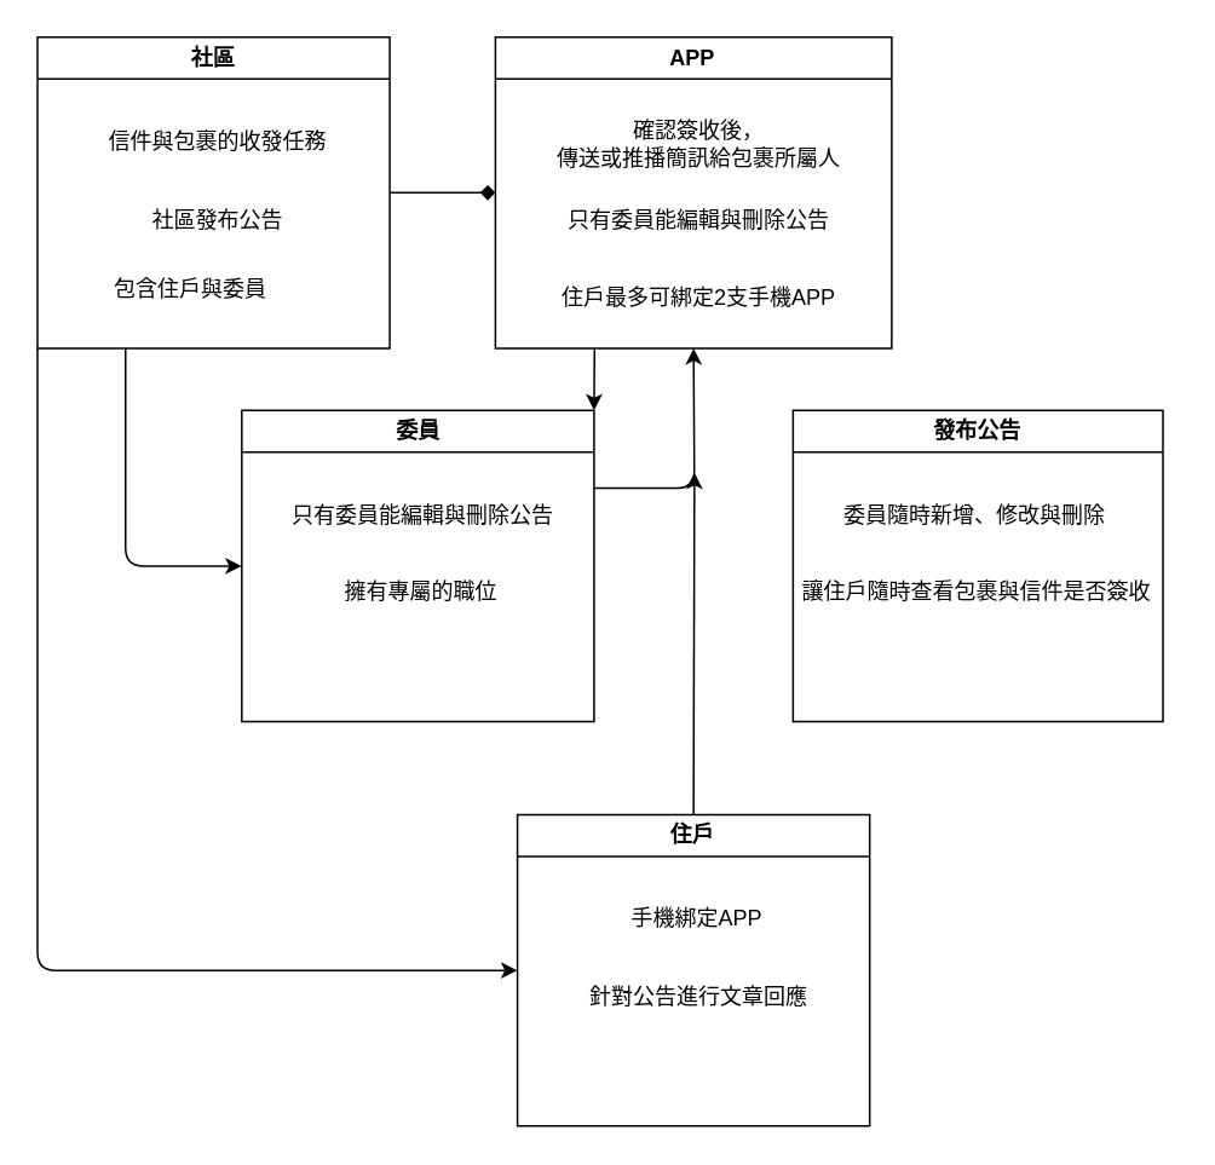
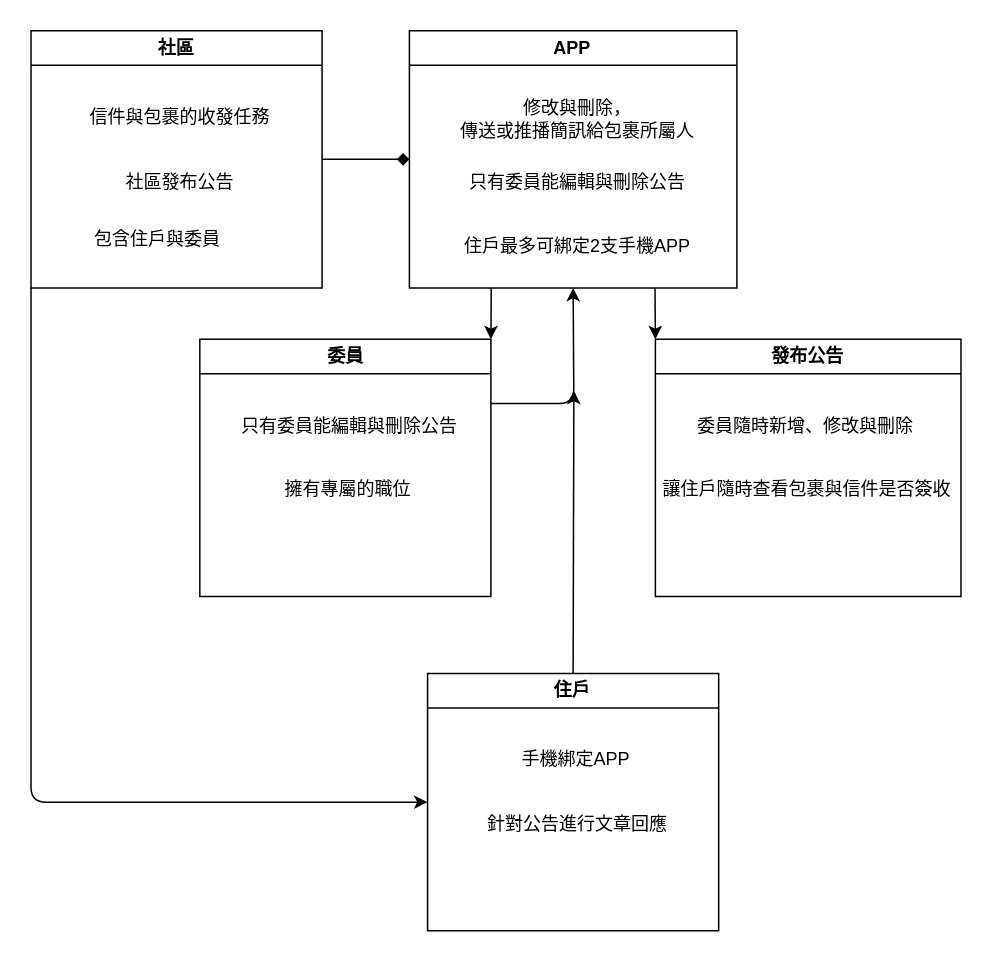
- <mxCell id="22" value="確認簽收後，&lt;br&gt;傳送或推播簡訊給包裹所屬人" style="text;html=1;align=center;verticalAlign=middle;resizable=0;points=[];autosize=1;strokeColor=none;fillColor=none;" vertex="1" parent="21"><mxGeometry x="21.831" y="38.571" width="180" height="40" as="geometry" /></mxCell>
+ <mxCell id="22" value="修改與刪除，&lt;br&gt;傳送或推播簡訊給包裹所屬人" style="text;html=1;align=center;verticalAlign=middle;resizable=0;points=[];autosize=1;strokeColor=none;fillColor=none;" vertex="1" parent="21"><mxGeometry x="21.831" y="38.571" width="180" height="40" as="geometry" /></mxCell>
+ <mxCell id="20" style="edgeStyle=none;html=1;exitX=0.75;exitY=1;exitDx=0;exitDy=0;entryX=0;entryY=0;entryDx=0;entryDy=0;" edge="1" parent="2" source="21" target="3"><mxGeometry relative="1" as="geometry" /></mxCell>
- <mxCell id="18" style="edgeStyle=none;html=1;exitX=0.25;exitY=1;exitDx=0;exitDy=0;entryX=0;entryY=0.5;entryDx=0;entryDy=0;" edge="1" parent="2" source="6" target="15"><mxGeometry relative="1" as="geometry"><Array as="points"><mxPoint x="48.513" y="291.429" /></Array></mxGeometry></mxCell>
